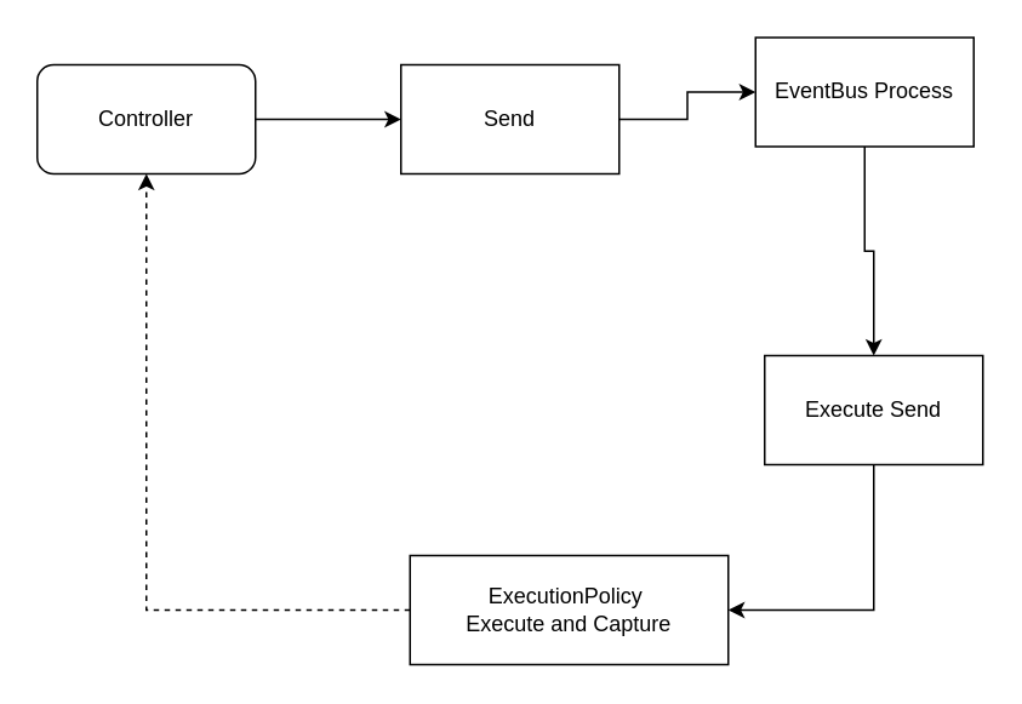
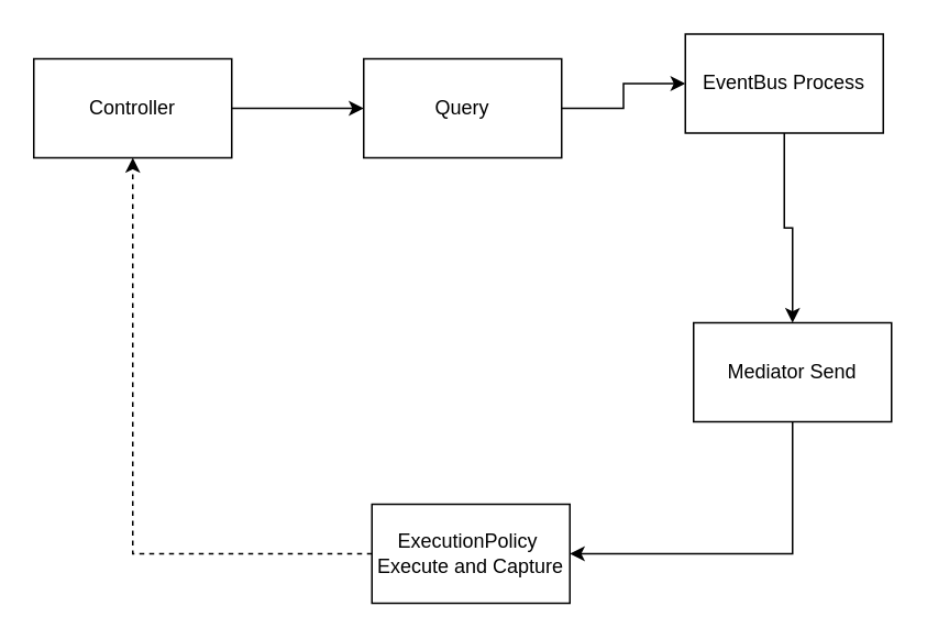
- <mxCell id="3" value="Controller" style="whiteSpace=wrap;html=1;rounded=1;" vertex="1" parent="1"><mxGeometry x="20" y="35" width="120" height="60" as="geometry" /></mxCell>
+ <mxCell id="3" value="Controller" style="rounded=0;whiteSpace=wrap;html=1;" vertex="1" parent="1"><mxGeometry x="20" y="35" width="120" height="60" as="geometry" /></mxCell>
- <mxCell id="5" value="Send" style="rounded=0;whiteSpace=wrap;html=1;" vertex="1" parent="1"><mxGeometry x="220" y="35" width="120" height="60" as="geometry" /></mxCell>
+ <mxCell id="5" value="Query" style="rounded=0;whiteSpace=wrap;html=1;" vertex="1" parent="1"><mxGeometry x="220" y="35" width="120" height="60" as="geometry" /></mxCell>
- <mxCell id="9" value="Execute Send" style="rounded=0;whiteSpace=wrap;html=1;" vertex="1" parent="1"><mxGeometry x="420" y="195" width="120" height="60" as="geometry" /></mxCell>
+ <mxCell id="9" value="Mediator Send" style="rounded=0;whiteSpace=wrap;html=1;" vertex="1" parent="1"><mxGeometry x="420" y="195" width="120" height="60" as="geometry" /></mxCell>
- <mxCell id="11" value="ExecutionPolicy&amp;nbsp;&lt;br&gt;Execute and Capture" style="rounded=0;whiteSpace=wrap;html=1;" vertex="1" parent="1"><mxGeometry x="225" y="305" width="175" height="60" as="geometry" /></mxCell>
+ <mxCell id="11" value="ExecutionPolicy&amp;nbsp;&lt;br&gt;Execute and Capture" style="rounded=0;whiteSpace=wrap;html=1;" vertex="1" parent="1"><mxGeometry x="225" y="305" width="120" height="60" as="geometry" /></mxCell>
